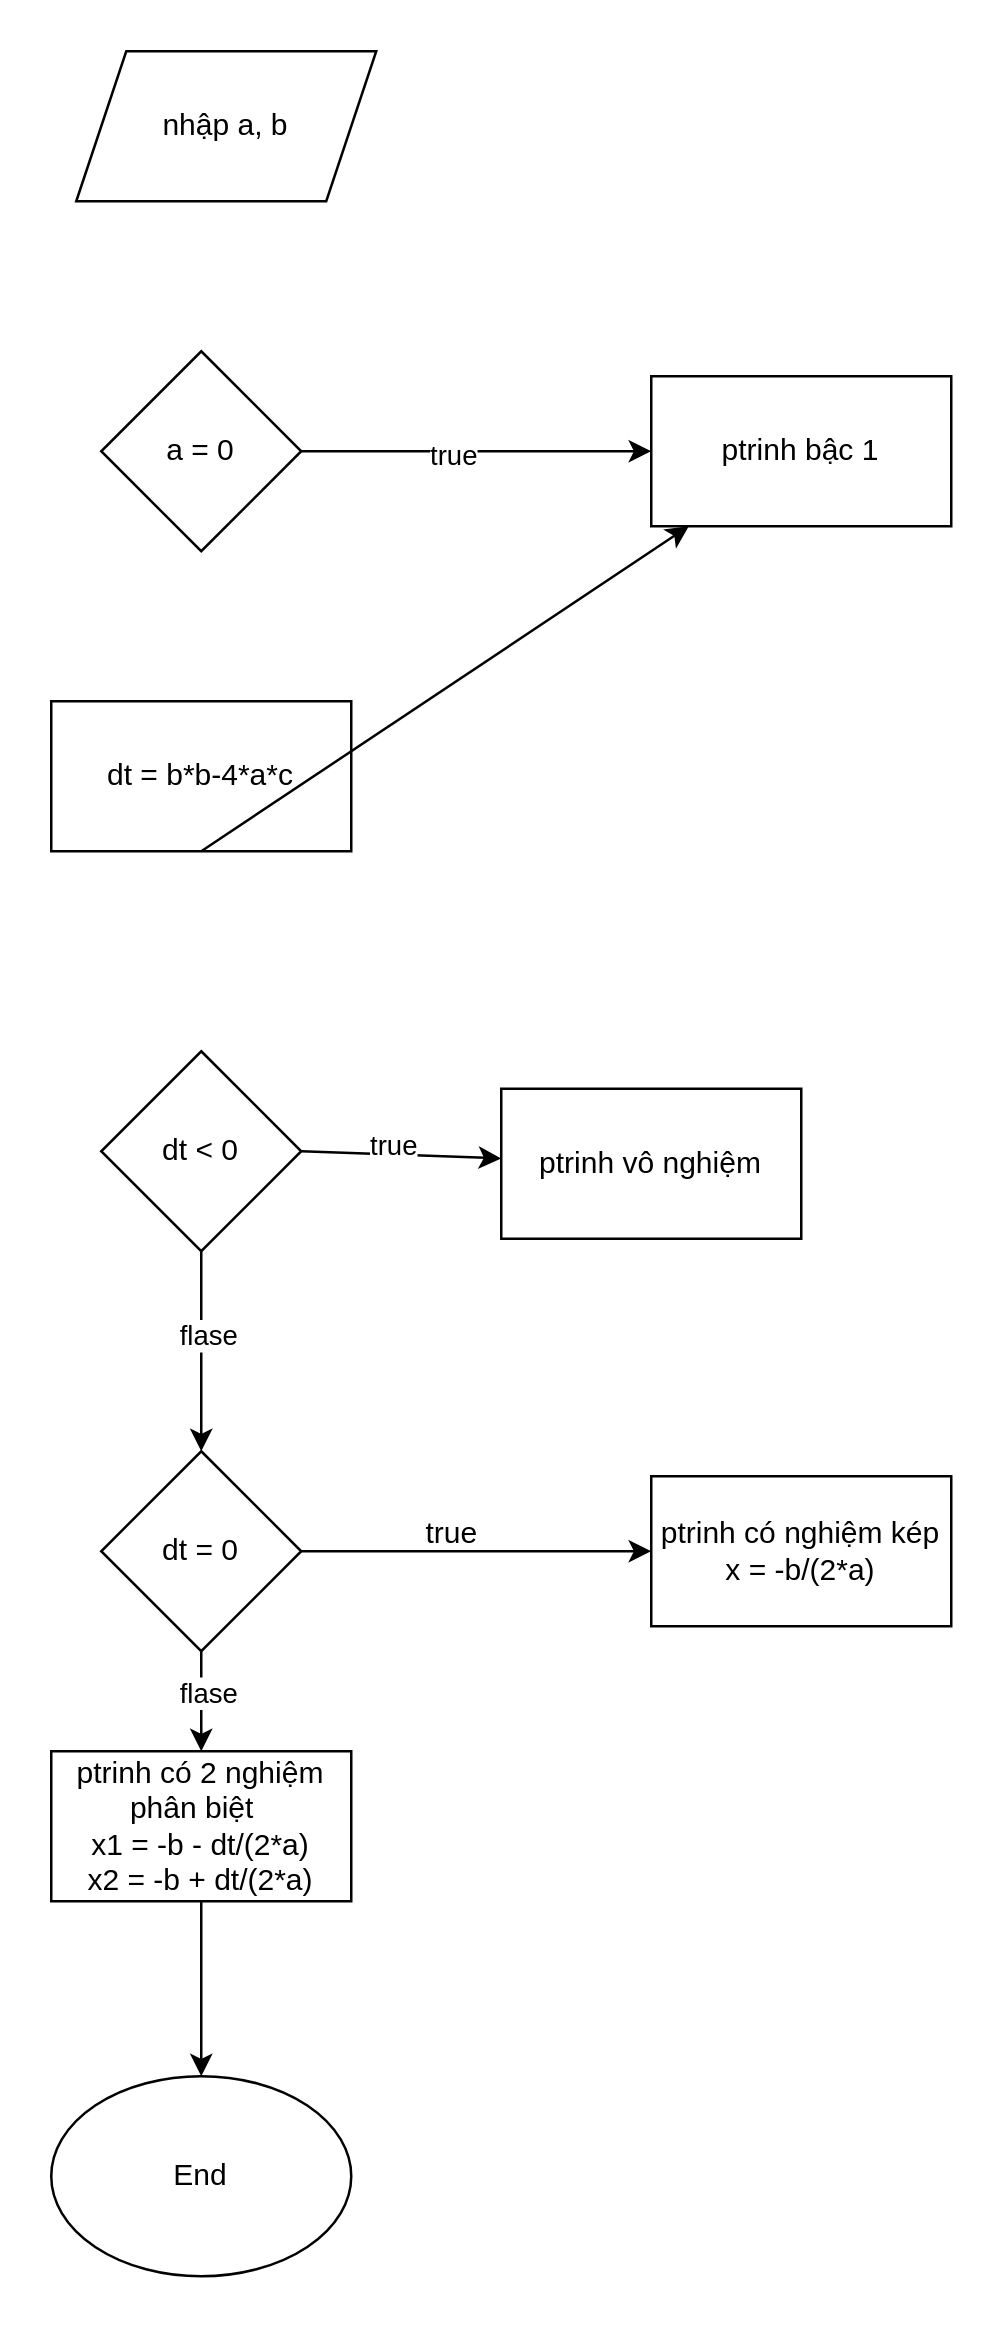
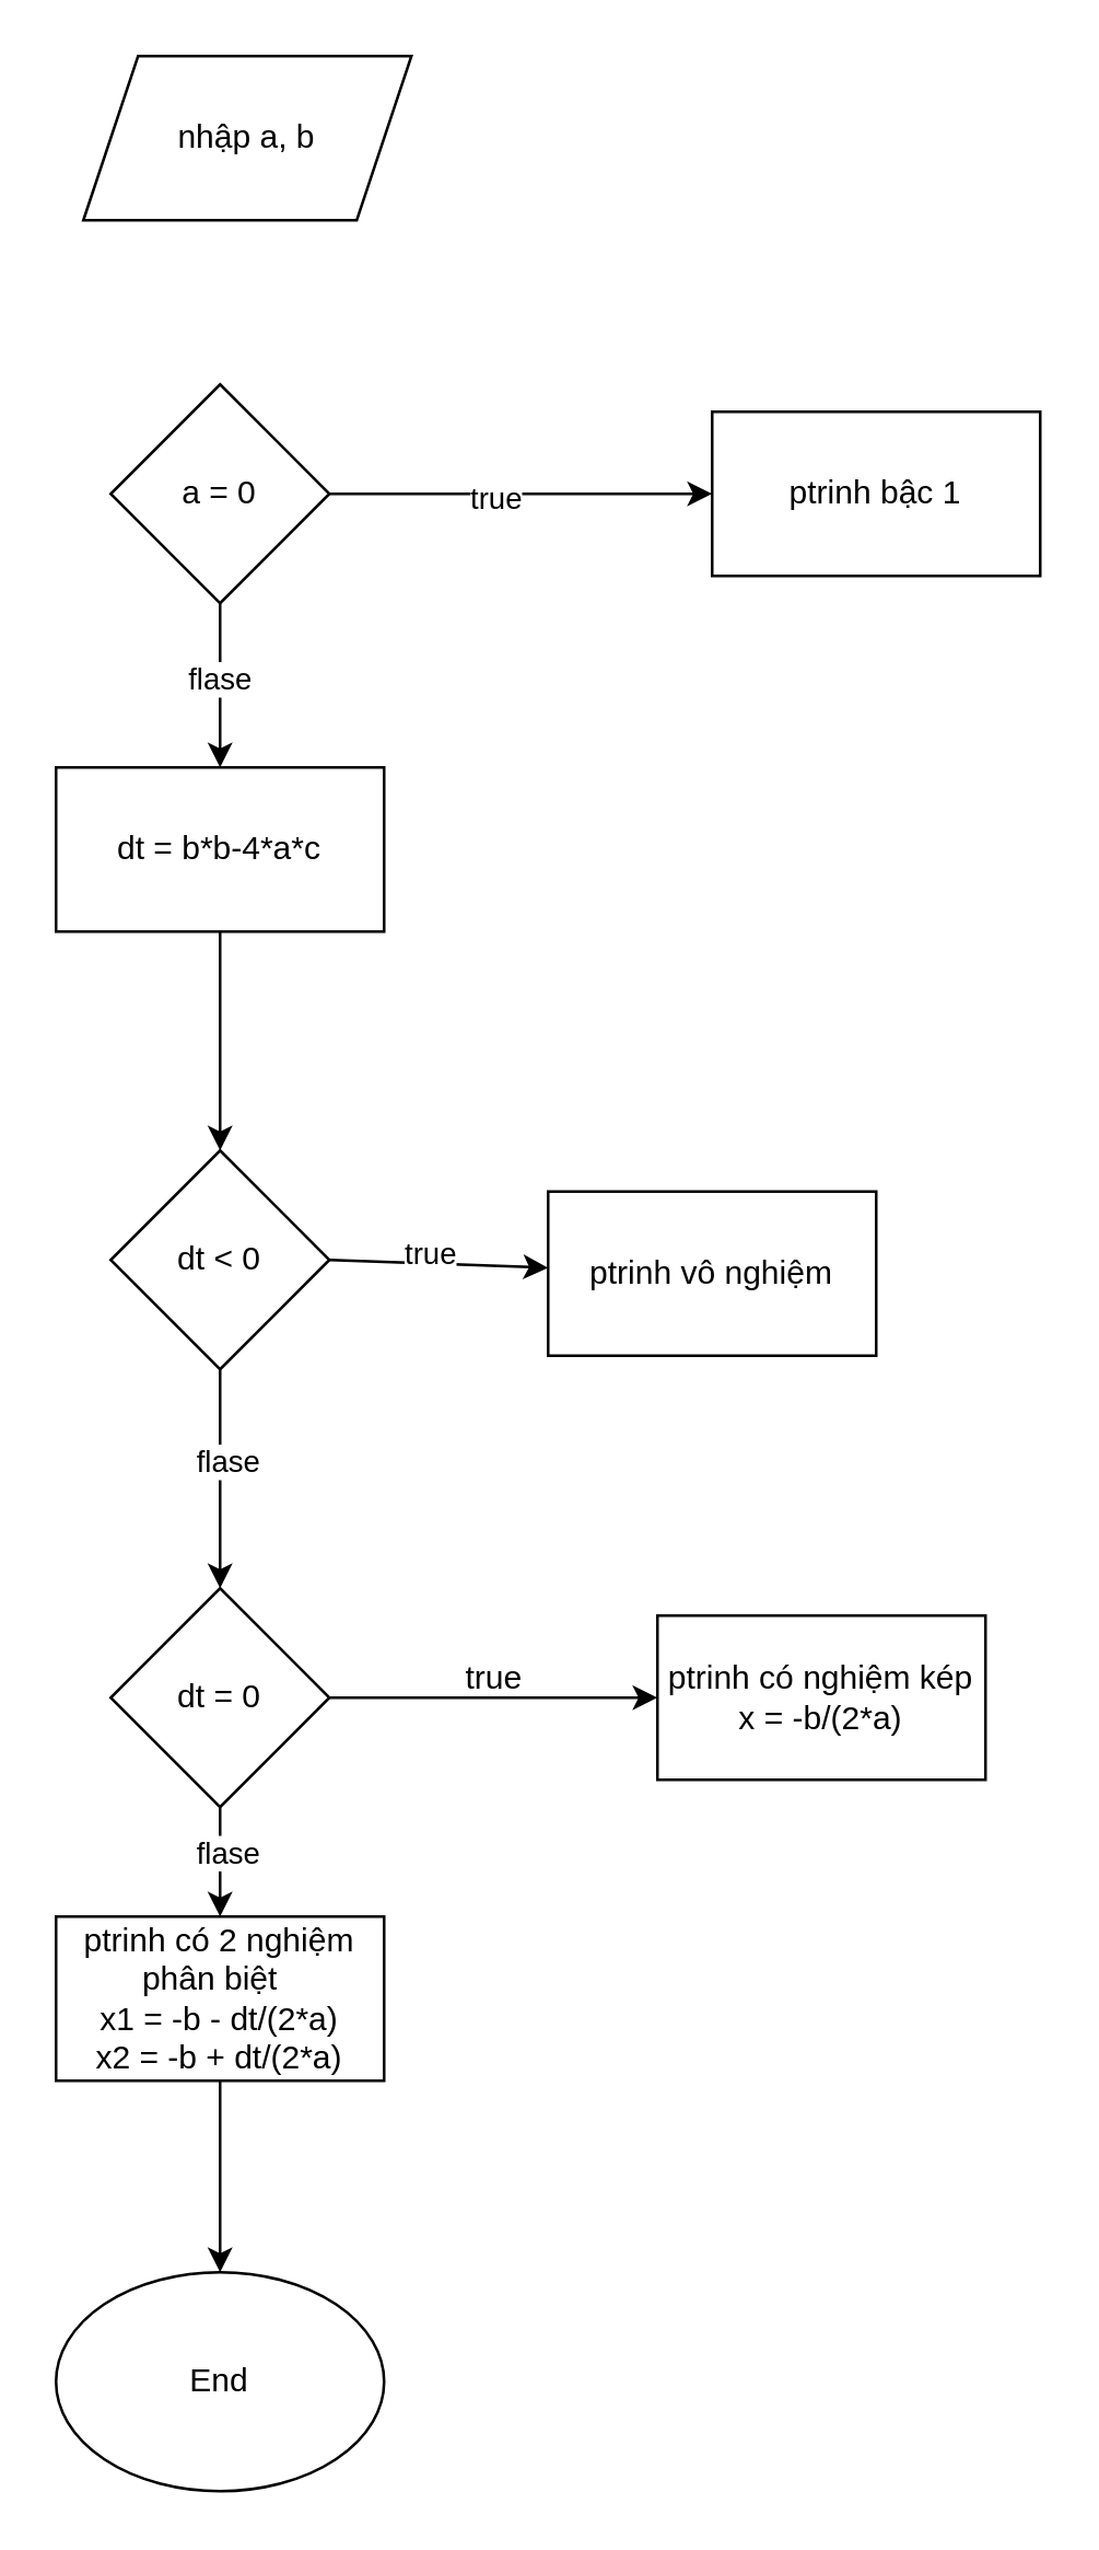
+ <mxCell id="8" value="" style="endArrow=classic;html=1;rounded=0;exitX=0.5;exitY=1;exitDx=0;exitDy=0;" edge="1" parent="1" source="3" target="7"><mxGeometry width="50" height="50" relative="1" as="geometry"><mxPoint x="290" y="470" as="sourcePoint" /><mxPoint x="340" y="420" as="targetPoint" /></mxGeometry></mxCell>
+ <mxCell id="9" value="flase" style="edgeLabel;html=1;align=center;verticalAlign=middle;resizable=0;points=[];" connectable="0" vertex="1" parent="8"><mxGeometry x="-0.107" y="-1" relative="1" as="geometry"><mxPoint as="offset" /></mxGeometry></mxCell>
- <mxCell id="11" value="" style="endArrow=classic;html=1;rounded=0;exitX=0.5;exitY=1;exitDx=0;exitDy=0;" edge="1" parent="1" source="7" target="6"><mxGeometry width="50" height="50" relative="1" as="geometry"><mxPoint x="290" y="470" as="sourcePoint" /><mxPoint x="340" y="420" as="targetPoint" /></mxGeometry></mxCell>
+ <mxCell id="11" value="" style="endArrow=classic;html=1;rounded=0;exitX=0.5;exitY=1;exitDx=0;exitDy=0;" edge="1" parent="1" source="7" target="10"><mxGeometry width="50" height="50" relative="1" as="geometry"><mxPoint x="290" y="470" as="sourcePoint" /><mxPoint x="340" y="420" as="targetPoint" /></mxGeometry></mxCell>
- <mxCell id="19" value="ptrinh có nghiệm kép x = -b/(2*a)" style="rounded=0;whiteSpace=wrap;html=1;" vertex="1" parent="1"><mxGeometry x="260" y="590" width="120" height="60" as="geometry" /></mxCell>
+ <mxCell id="19" value="ptrinh có nghiệm kép x = -b/(2*a)" style="rounded=0;whiteSpace=wrap;html=1;" vertex="1" parent="1"><mxGeometry x="240" y="590" width="120" height="60" as="geometry" /></mxCell>
